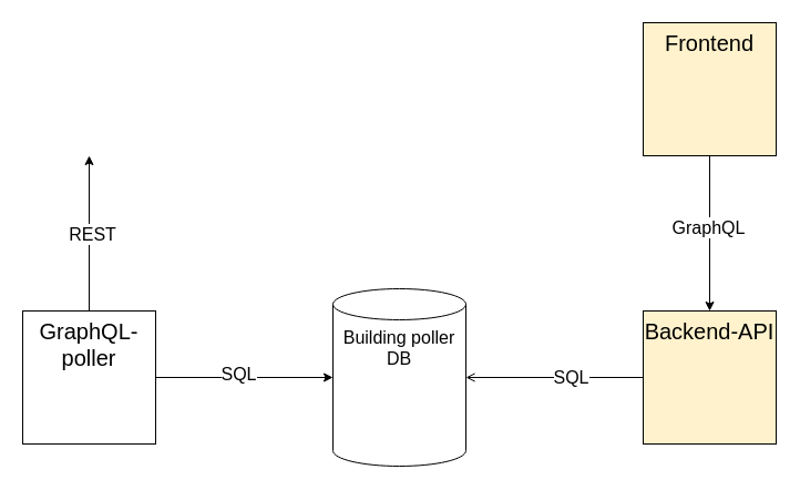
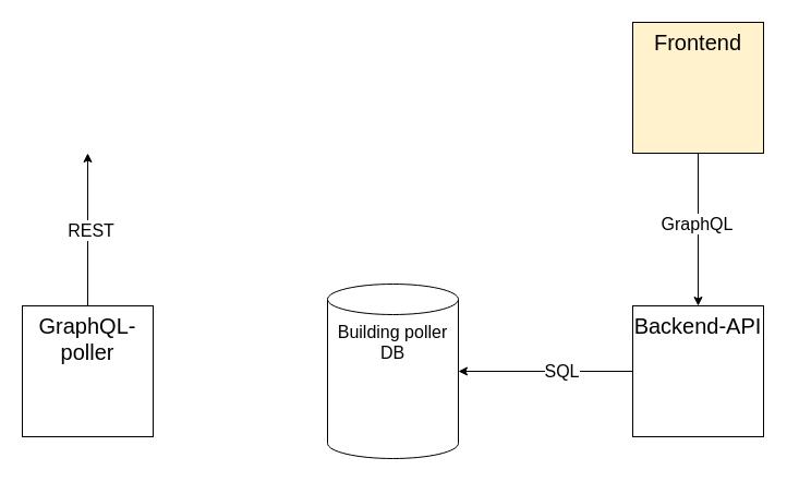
- <mxCell id="15" value="&lt;font style=&quot;font-size: 20px&quot;&gt;Backend-API&lt;/font&gt;" style="whiteSpace=wrap;html=1;aspect=fixed;verticalAlign=top;fillColor=#fff2cc;" vertex="1" parent="14"><mxGeometry width="120" height="120" as="geometry" /></mxCell>
+ <mxCell id="15" value="&lt;font style=&quot;font-size: 20px&quot;&gt;Backend-API&lt;/font&gt;" style="whiteSpace=wrap;html=1;aspect=fixed;verticalAlign=top;" vertex="1" parent="14"><mxGeometry width="120" height="120" as="geometry" /></mxCell>
- <mxCell id="12" style="edgeStyle=orthogonalEdgeStyle;rounded=0;orthogonalLoop=1;jettySize=auto;html=1;fontSize=14;" edge="1" parent="1" source="8" target="5"><mxGeometry relative="1" as="geometry" /></mxCell>
- <mxCell id="13" value="SQL" style="edgeLabel;html=1;align=center;verticalAlign=middle;resizable=0;points=[];fontSize=16;" vertex="1" connectable="0" parent="12"><mxGeometry x="-0.075" y="4" relative="1" as="geometry"><mxPoint as="offset" /></mxGeometry></mxCell>
- <mxCell id="17" style="edgeStyle=orthogonalEdgeStyle;rounded=0;orthogonalLoop=1;jettySize=auto;html=1;entryX=1;entryY=0.5;entryDx=0;entryDy=0;entryPerimeter=0;fontSize=14;endArrow=open;" edge="1" parent="1" source="15" target="5"><mxGeometry relative="1" as="geometry" /></mxCell>
+ <mxCell id="17" style="edgeStyle=orthogonalEdgeStyle;rounded=0;orthogonalLoop=1;jettySize=auto;html=1;entryX=1;entryY=0.5;entryDx=0;entryDy=0;entryPerimeter=0;fontSize=14;" edge="1" parent="1" source="15" target="5"><mxGeometry relative="1" as="geometry" /></mxCell>
